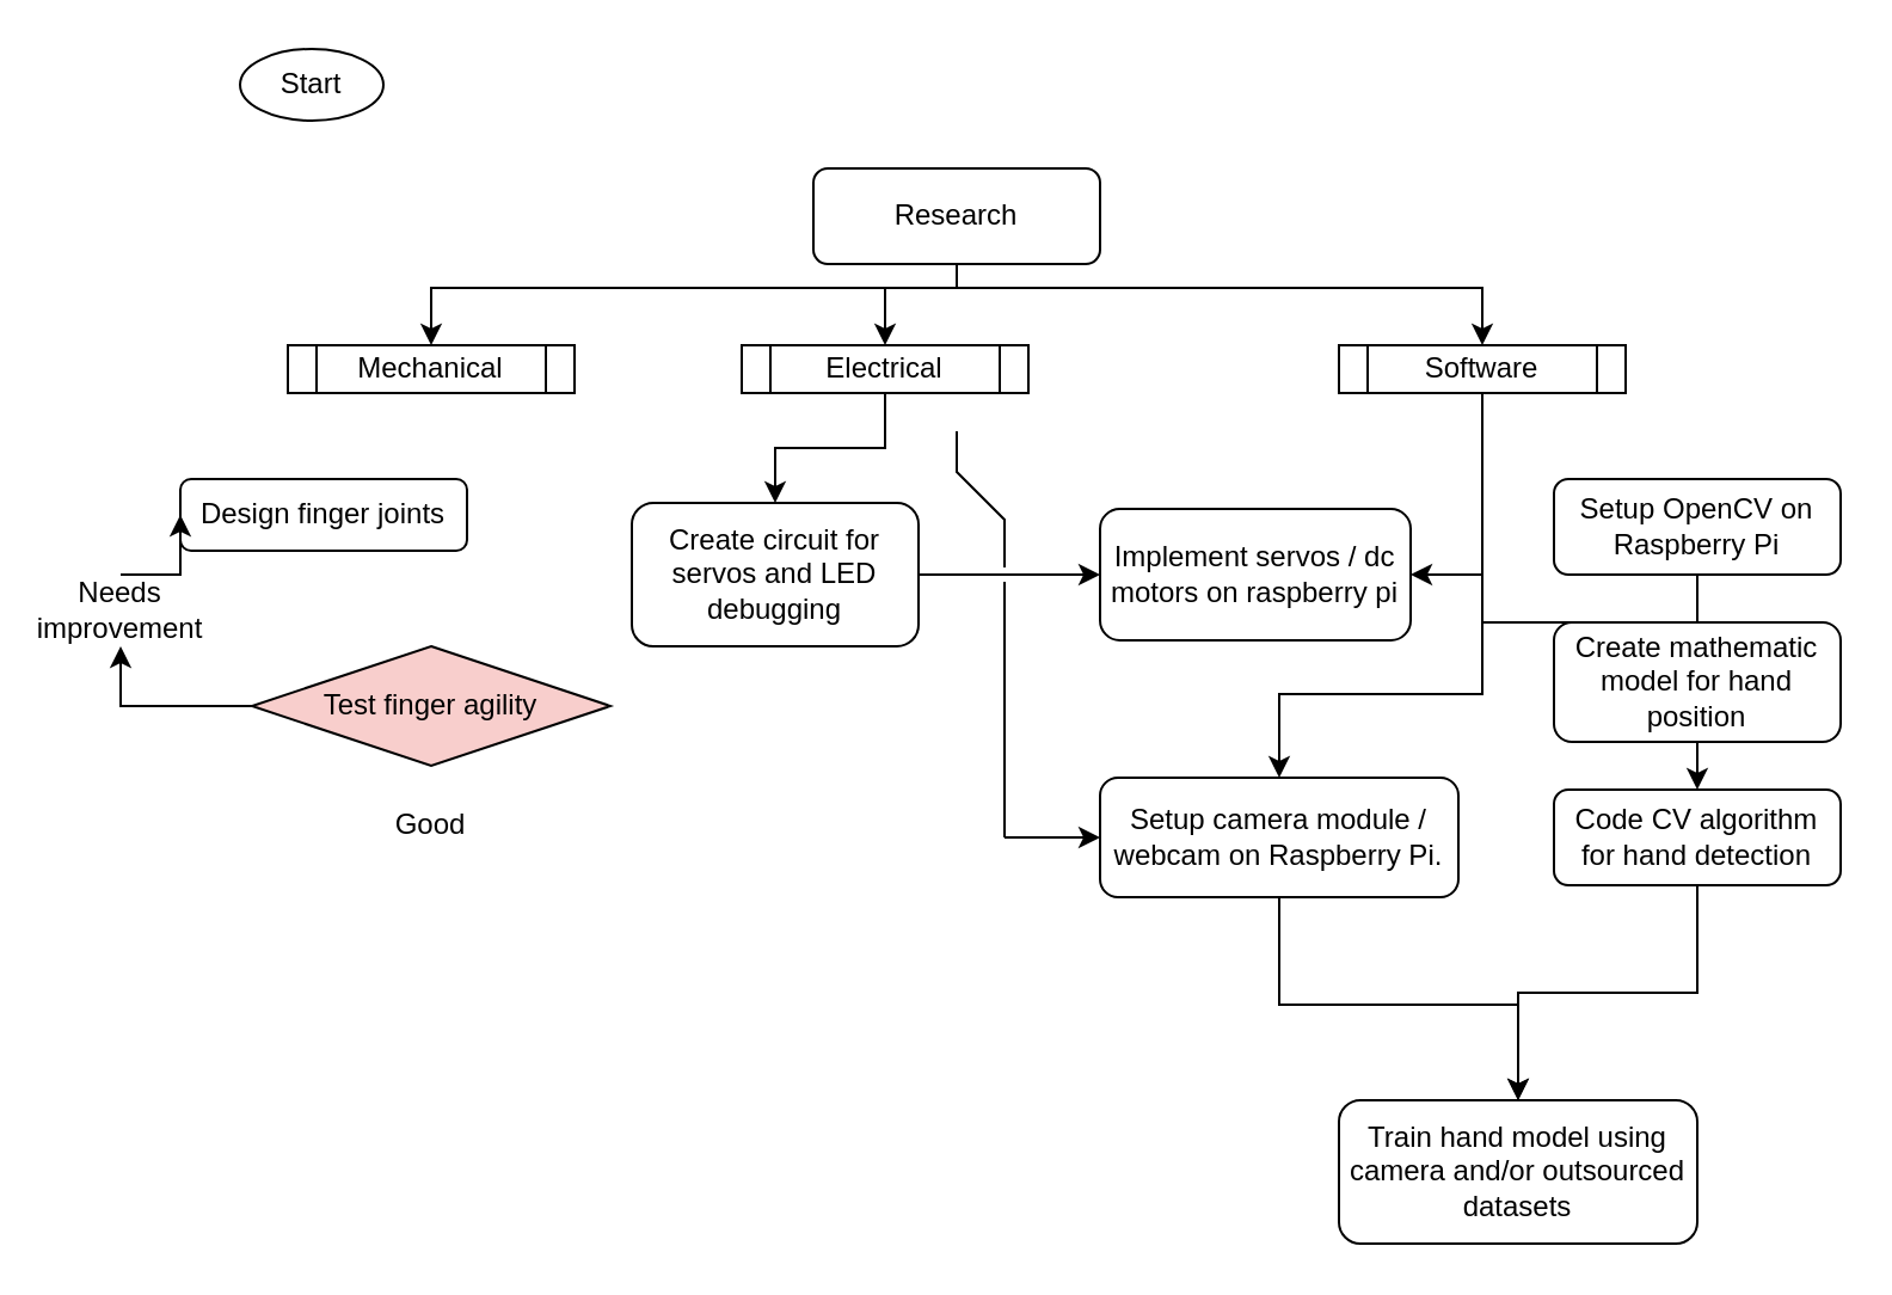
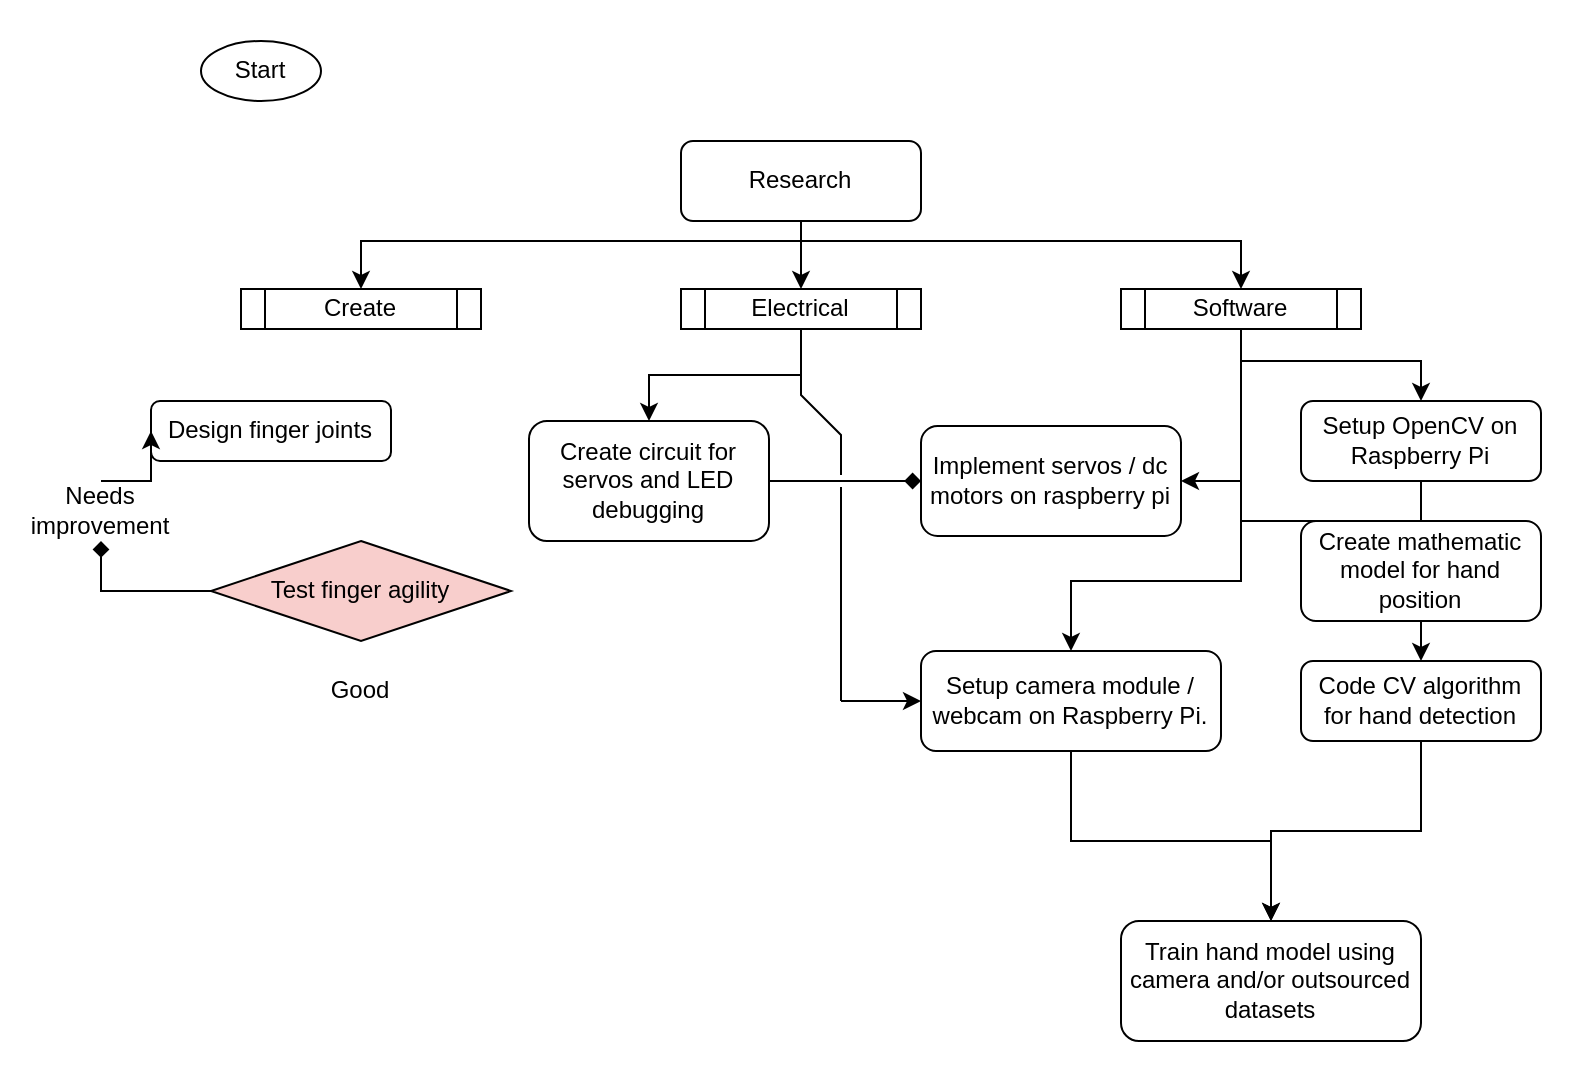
- <mxCell id="4" value="Mechanical" style="shape=process;whiteSpace=wrap;html=1;backgroundOutline=1;" vertex="1" parent="1"><mxGeometry x="120" y="144" width="120" height="20" as="geometry" /></mxCell>
+ <mxCell id="4" value="Create" style="shape=process;whiteSpace=wrap;html=1;backgroundOutline=1;" vertex="1" parent="1"><mxGeometry x="120" y="144" width="120" height="20" as="geometry" /></mxCell>
- <mxCell id="6" value="Electrical" style="shape=process;whiteSpace=wrap;html=1;backgroundOutline=1;" vertex="1" parent="1"><mxGeometry x="310" y="144" width="120" height="20" as="geometry" /></mxCell>
+ <mxCell id="6" value="Electrical" style="shape=process;whiteSpace=wrap;html=1;backgroundOutline=1;" vertex="1" parent="1"><mxGeometry x="340" y="144" width="120" height="20" as="geometry" /></mxCell>
+ <mxCell id="7" style="edgeStyle=orthogonalEdgeStyle;rounded=0;orthogonalLoop=1;jettySize=auto;html=1;exitX=0.5;exitY=1;exitDx=0;exitDy=0;entryX=0.5;entryY=0;entryDx=0;entryDy=0;" edge="1" parent="1" source="9" target="22"><mxGeometry relative="1" as="geometry"><Array as="points"><mxPoint x="620" y="180" /><mxPoint x="710" y="180" /></Array></mxGeometry></mxCell>
- <mxCell id="19" style="edgeStyle=orthogonalEdgeStyle;rounded=0;orthogonalLoop=1;jettySize=auto;html=1;exitX=1;exitY=0.5;exitDx=0;exitDy=0;entryX=0;entryY=0.5;entryDx=0;entryDy=0;" edge="1" parent="1" source="20" target="30"><mxGeometry relative="1" as="geometry" /></mxCell>
+ <mxCell id="19" style="edgeStyle=orthogonalEdgeStyle;rounded=0;orthogonalLoop=1;jettySize=auto;html=1;exitX=1;exitY=0.5;exitDx=0;exitDy=0;entryX=0;entryY=0.5;entryDx=0;entryDy=0;endArrow=diamond;" edge="1" parent="1" source="20" target="30"><mxGeometry relative="1" as="geometry" /></mxCell>
- <mxCell id="17" value="" style="edgeStyle=segmentEdgeStyle;endArrow=classic;html=1;rounded=0;exitX=0;exitY=0.5;exitDx=0;exitDy=0;entryX=0.5;entryY=1;entryDx=0;entryDy=0;" edge="1" parent="1" source="14" target="16"><mxGeometry width="50" height="50" relative="1" as="geometry"><mxPoint x="20" y="340" as="sourcePoint" /><mxPoint x="70" y="290" as="targetPoint" /></mxGeometry></mxCell>
+ <mxCell id="17" value="" style="edgeStyle=segmentEdgeStyle;endArrow=diamond;html=1;rounded=0;exitX=0;exitY=0.5;exitDx=0;exitDy=0;entryX=0.5;entryY=1;entryDx=0;entryDy=0;" edge="1" parent="1" source="14" target="16"><mxGeometry width="50" height="50" relative="1" as="geometry"><mxPoint x="20" y="340" as="sourcePoint" /><mxPoint x="70" y="290" as="targetPoint" /></mxGeometry></mxCell>
